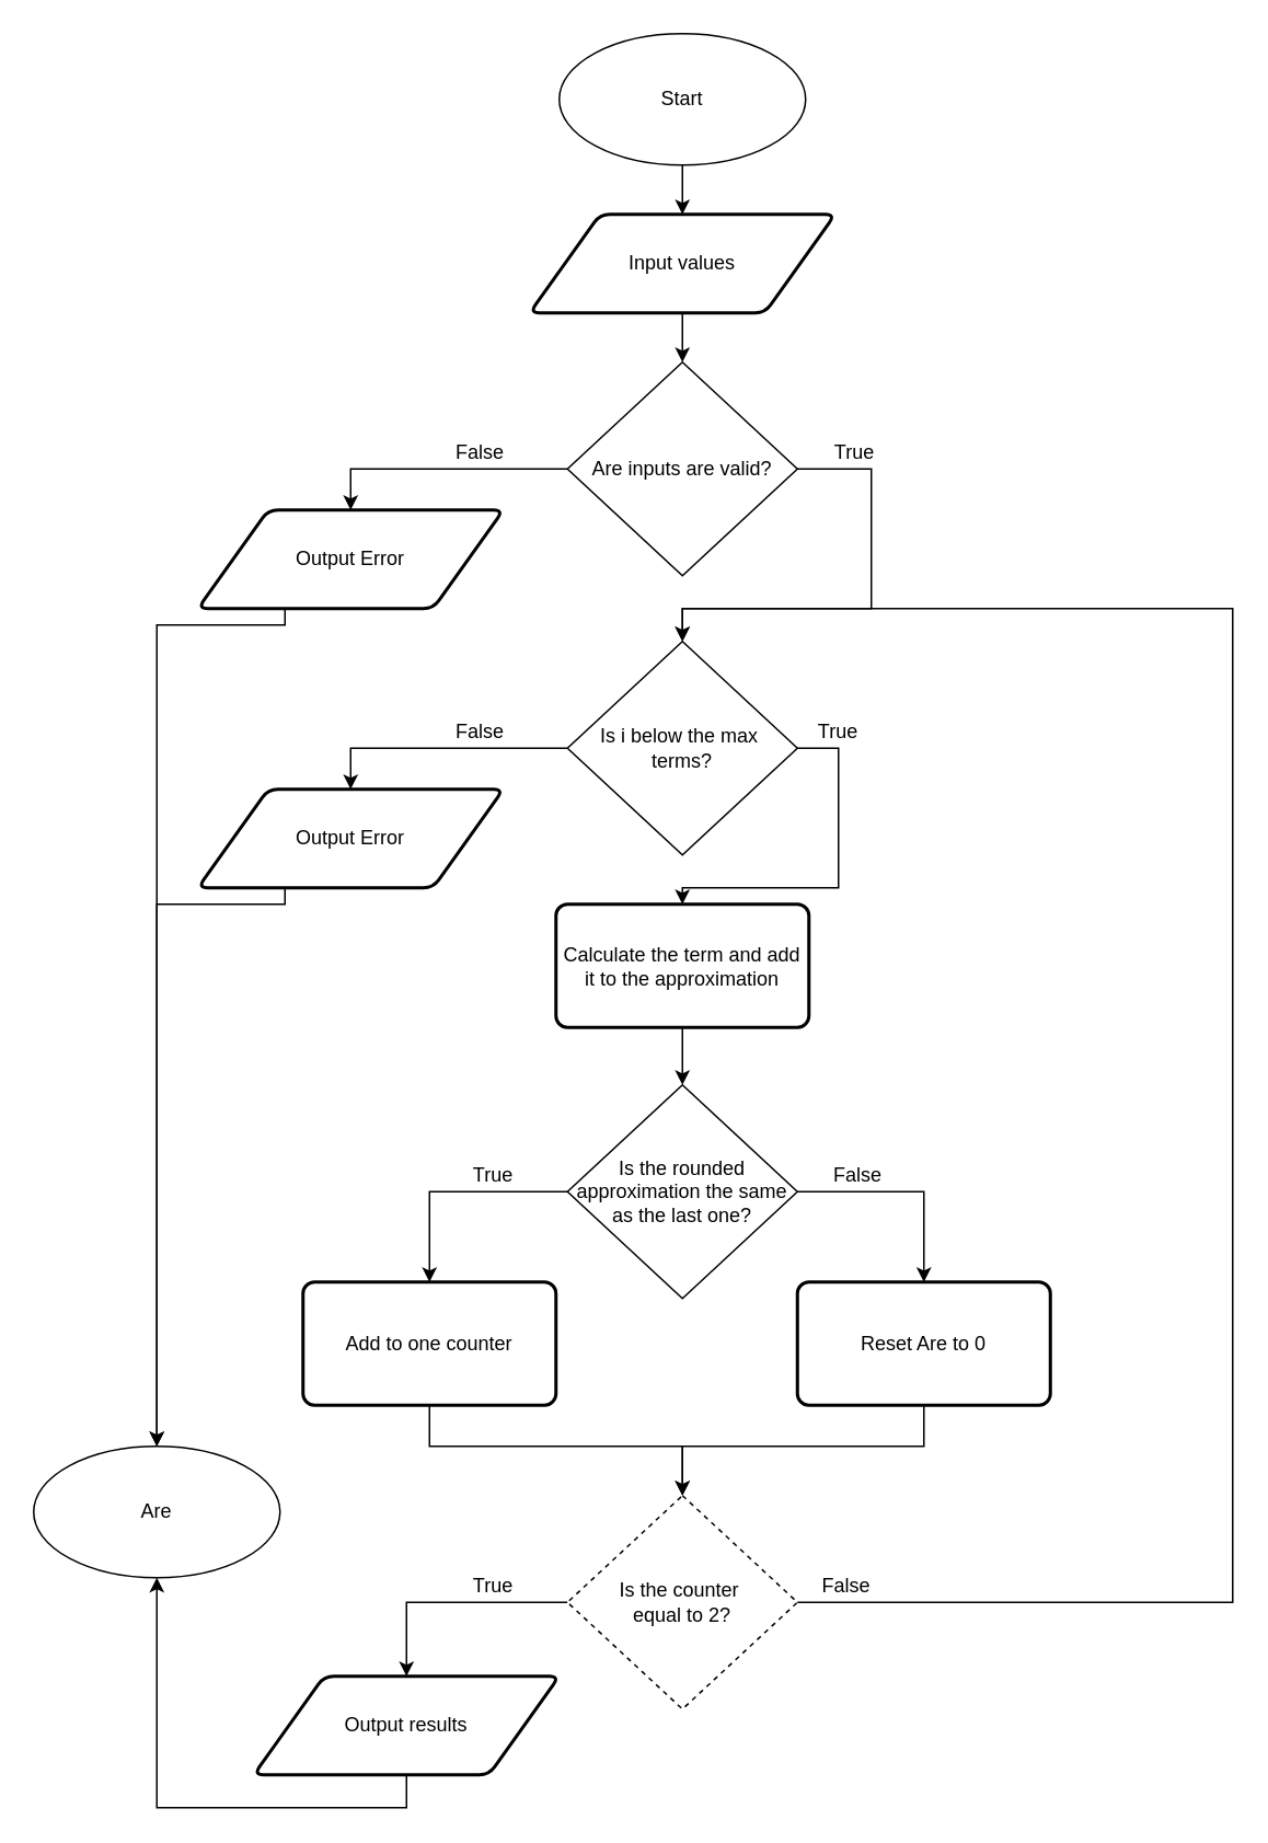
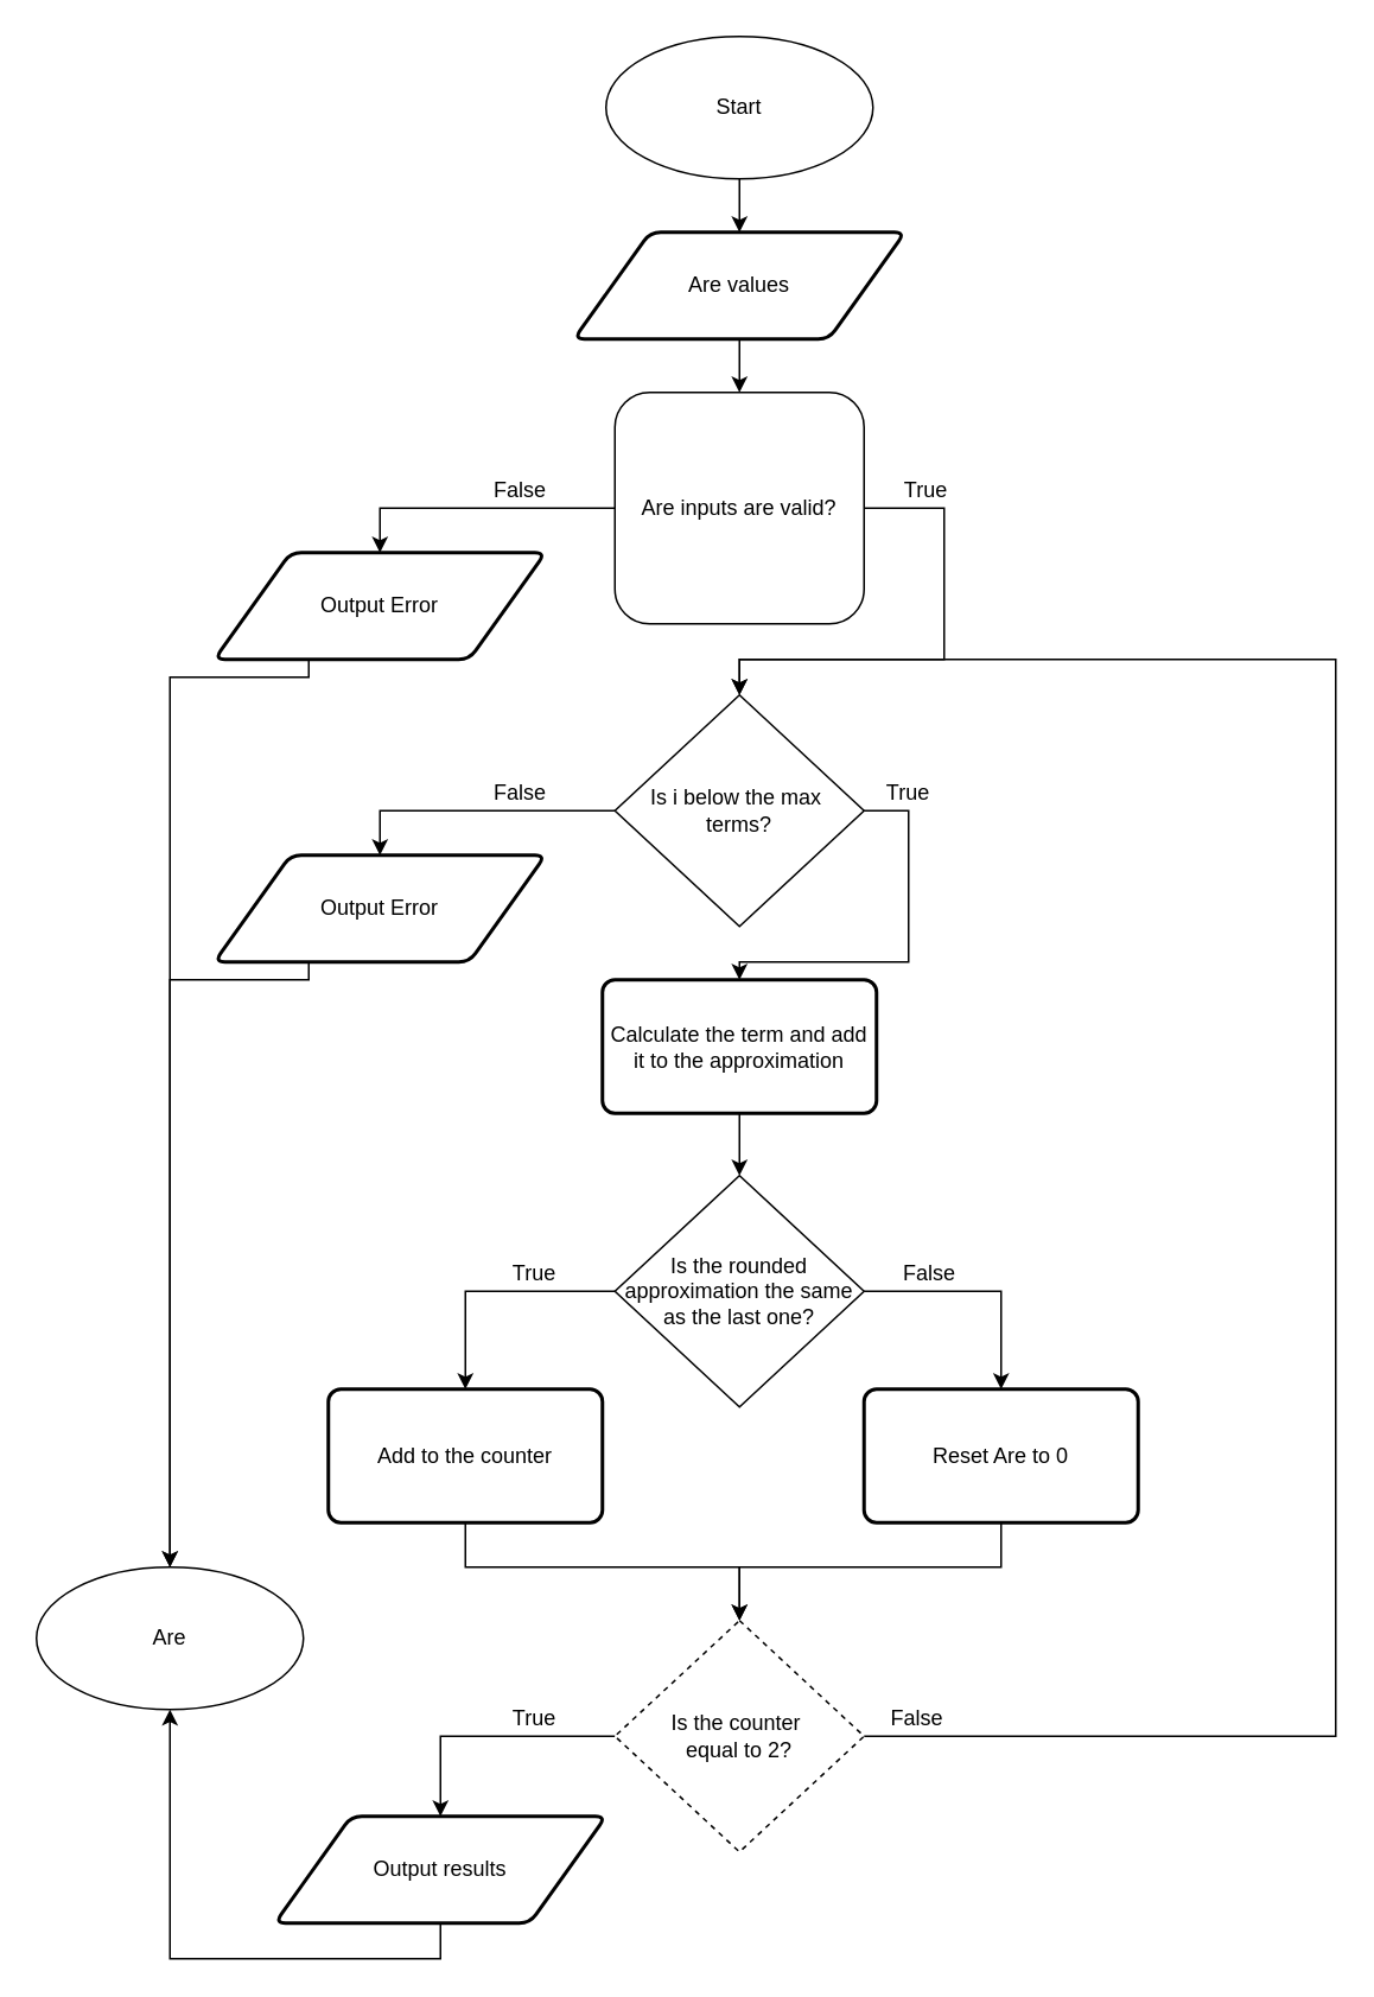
- <mxCell id="5" value="Input values" style="shape=parallelogram;html=1;strokeWidth=2;perimeter=parallelogramPerimeter;whiteSpace=wrap;rounded=1;arcSize=12;size=0.23;" vertex="1" parent="1"><mxGeometry x="322" y="130" width="186" height="60" as="geometry" /></mxCell>
+ <mxCell id="5" value="Are values" style="shape=parallelogram;html=1;strokeWidth=2;perimeter=parallelogramPerimeter;whiteSpace=wrap;rounded=1;arcSize=12;size=0.23;" vertex="1" parent="1"><mxGeometry x="322" y="130" width="186" height="60" as="geometry" /></mxCell>
- <mxCell id="8" value="Are inputs are valid?" style="rhombus;whiteSpace=wrap;html=1;" vertex="1" parent="1"><mxGeometry x="345" y="220" width="140" height="130" as="geometry" /></mxCell>
+ <mxCell id="8" value="Are inputs are valid?" style="whiteSpace=wrap;html=1;rounded=1;" vertex="1" parent="1"><mxGeometry x="345" y="220" width="140" height="130" as="geometry" /></mxCell>
- <mxCell id="20" value="Add to one counter" style="rounded=1;whiteSpace=wrap;html=1;absoluteArcSize=1;arcSize=14;strokeWidth=2;" vertex="1" parent="1"><mxGeometry x="184" y="780" width="154" height="75" as="geometry" /></mxCell>
+ <mxCell id="20" value="Add to the counter" style="rounded=1;whiteSpace=wrap;html=1;absoluteArcSize=1;arcSize=14;strokeWidth=2;" vertex="1" parent="1"><mxGeometry x="184" y="780" width="154" height="75" as="geometry" /></mxCell>
